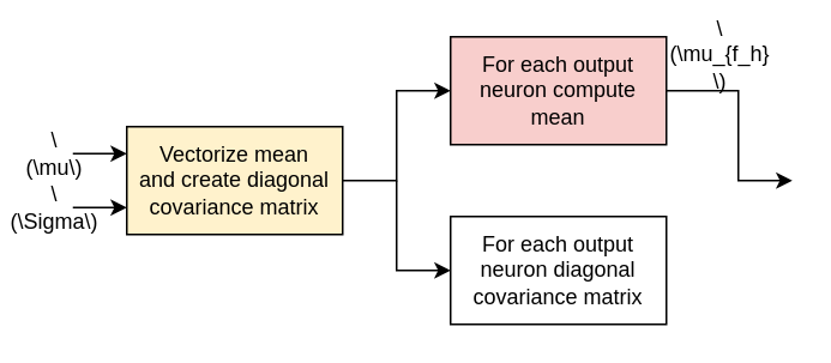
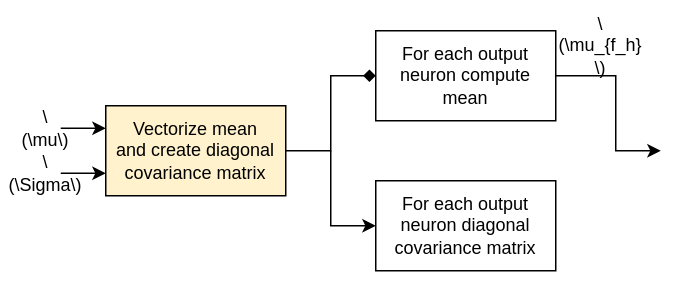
- <mxCell id="2" value="" style="edgeStyle=orthogonalEdgeStyle;rounded=0;orthogonalLoop=1;jettySize=auto;html=1;" edge="1" parent="1" source="3" target="9"><mxGeometry relative="1" as="geometry" /></mxCell>
+ <mxCell id="2" value="" style="edgeStyle=orthogonalEdgeStyle;rounded=0;orthogonalLoop=1;jettySize=auto;html=1;endArrow=diamond;" edge="1" parent="1" source="3" target="9"><mxGeometry relative="1" as="geometry" /></mxCell>
- <mxCell id="9" value="For each output neuron compute mean " style="whiteSpace=wrap;html=1;rounded=0;fillColor=#f8cecc;" vertex="1" parent="1"><mxGeometry x="250" y="20" width="120" height="60" as="geometry" /></mxCell>
+ <mxCell id="9" value="For each output neuron compute mean " style="whiteSpace=wrap;html=1;rounded=0;" vertex="1" parent="1"><mxGeometry x="250" y="20" width="120" height="60" as="geometry" /></mxCell>
